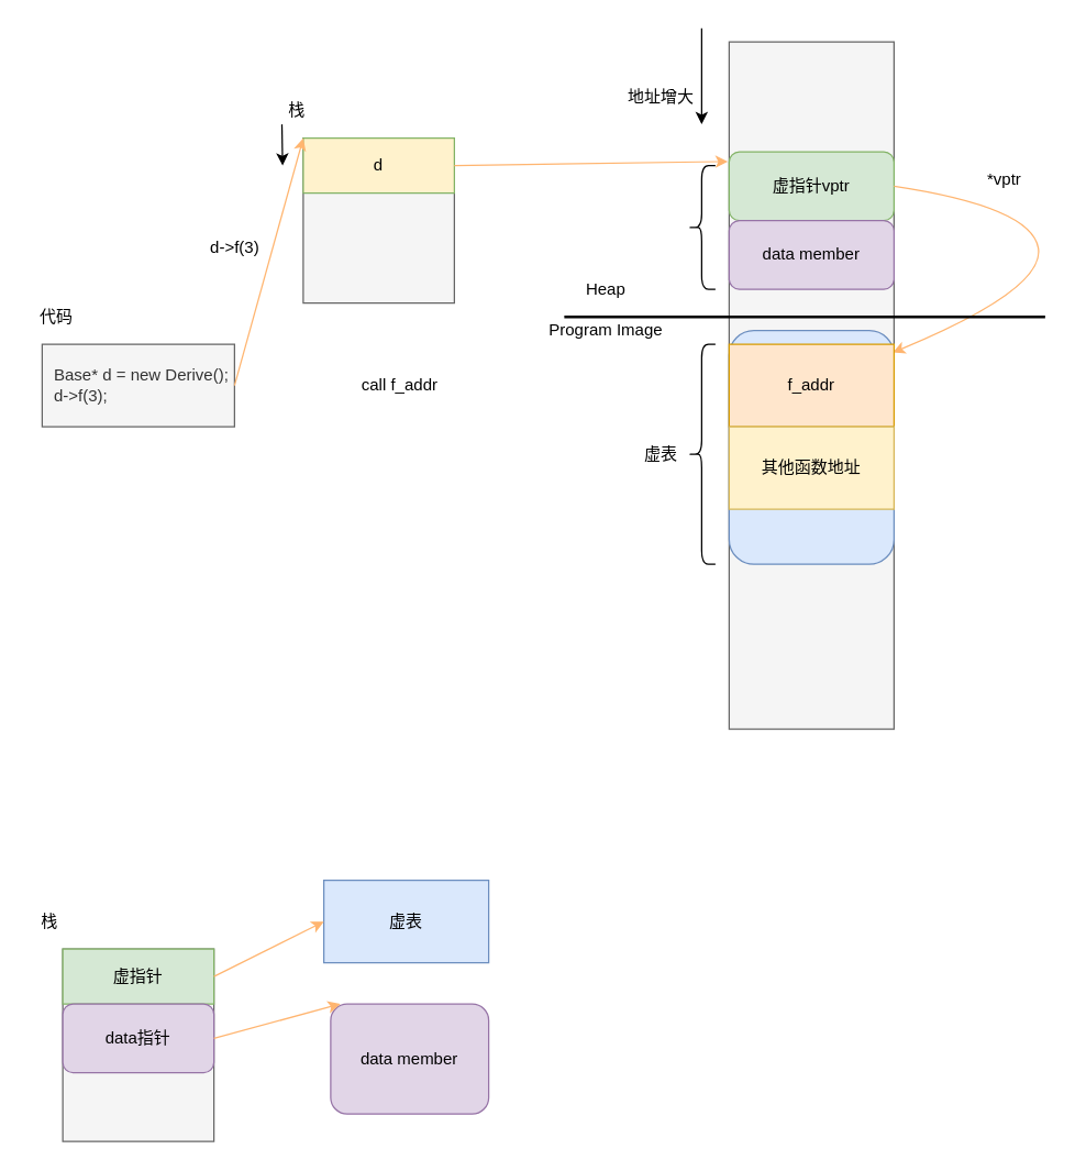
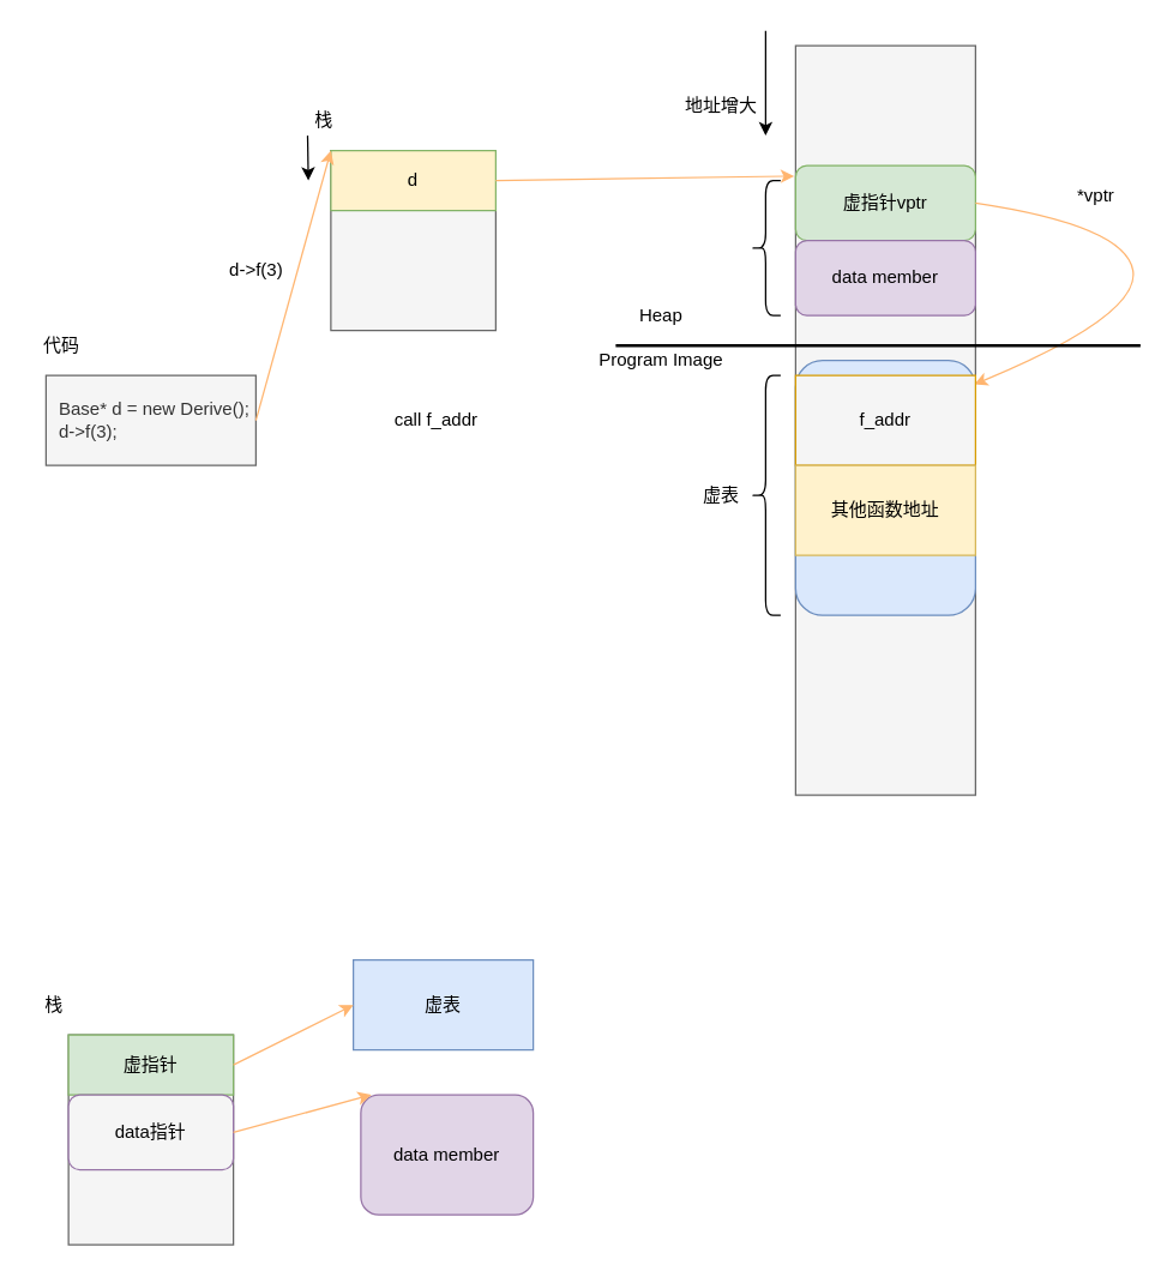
- <mxCell id="14" value="f_addr" style="rounded=0;whiteSpace=wrap;html=1;fillColor=#ffe6cc;strokeColor=#d79b00;" vertex="1" parent="1"><mxGeometry x="530" y="250" width="120" height="60" as="geometry" /></mxCell>
+ <mxCell id="14" value="f_addr" style="rounded=0;whiteSpace=wrap;html=1;fillColor=#f5f5f5;strokeColor=#d79b00;" vertex="1" parent="1"><mxGeometry x="530" y="250" width="120" height="60" as="geometry" /></mxCell>
- <mxCell id="29" value="data指针" style="rounded=1;whiteSpace=wrap;html=1;fillColor=#e1d5e7;strokeColor=#9673a6;" vertex="1" parent="1"><mxGeometry x="45" y="730" width="110" height="50" as="geometry" /></mxCell>
+ <mxCell id="29" value="data指针" style="rounded=1;whiteSpace=wrap;html=1;fillColor=#f5f5f5;strokeColor=#9673a6;" vertex="1" parent="1"><mxGeometry x="45" y="730" width="110" height="50" as="geometry" /></mxCell>
